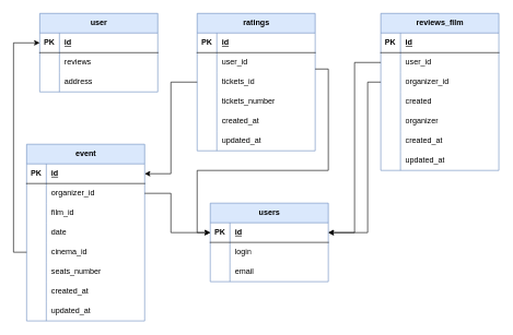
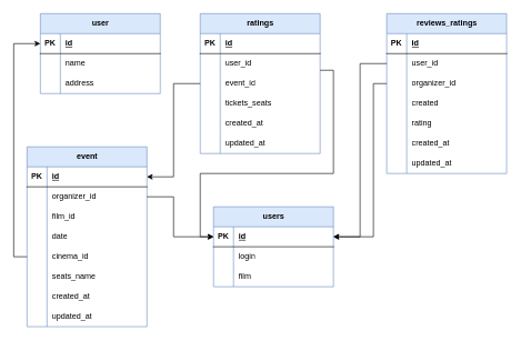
- <mxCell id="56" value="reviews_film" style="shape=table;startSize=30;container=1;collapsible=1;childLayout=tableLayout;fixedRows=1;rowLines=0;fontStyle=1;align=center;resizeLast=1;html=1;fillColor=#dae8fc;strokeColor=#6c8ebf;" parent="1" vertex="1"><mxGeometry x="580" y="20" width="180" height="240" as="geometry" /></mxCell>
+ <mxCell id="56" value="reviews_ratings" style="shape=table;startSize=30;container=1;collapsible=1;childLayout=tableLayout;fixedRows=1;rowLines=0;fontStyle=1;align=center;resizeLast=1;html=1;fillColor=#dae8fc;strokeColor=#6c8ebf;" parent="1" vertex="1"><mxGeometry x="580" y="20" width="180" height="240" as="geometry" /></mxCell>
- <mxCell id="33" value="reviews" style="shape=partialRectangle;connectable=0;fillColor=none;top=0;left=0;bottom=0;right=0;align=left;spacingLeft=6;overflow=hidden;whiteSpace=wrap;html=1;" parent="31" vertex="1"><mxGeometry x="30" width="150" height="30" as="geometry"><mxRectangle width="150" height="30" as="alternateBounds" /></mxGeometry></mxCell>
+ <mxCell id="33" value="name" style="shape=partialRectangle;connectable=0;fillColor=none;top=0;left=0;bottom=0;right=0;align=left;spacingLeft=6;overflow=hidden;whiteSpace=wrap;html=1;" parent="31" vertex="1"><mxGeometry x="30" width="150" height="30" as="geometry"><mxRectangle width="150" height="30" as="alternateBounds" /></mxGeometry></mxCell>
- <mxCell id="46" value="tickets_id" style="shape=partialRectangle;connectable=0;fillColor=none;top=0;left=0;bottom=0;right=0;align=left;spacingLeft=6;overflow=hidden;whiteSpace=wrap;html=1;" parent="44" vertex="1"><mxGeometry x="30" width="150" height="30" as="geometry"><mxRectangle width="150" height="30" as="alternateBounds" /></mxGeometry></mxCell>
+ <mxCell id="46" value="event_id" style="shape=partialRectangle;connectable=0;fillColor=none;top=0;left=0;bottom=0;right=0;align=left;spacingLeft=6;overflow=hidden;whiteSpace=wrap;html=1;" parent="44" vertex="1"><mxGeometry x="30" width="150" height="30" as="geometry"><mxRectangle width="150" height="30" as="alternateBounds" /></mxGeometry></mxCell>
- <mxCell id="49" value="tickets_number" style="shape=partialRectangle;connectable=0;fillColor=none;top=0;left=0;bottom=0;right=0;align=left;spacingLeft=6;overflow=hidden;whiteSpace=wrap;html=1;" parent="47" vertex="1"><mxGeometry x="30" width="150" height="30" as="geometry"><mxRectangle width="150" height="30" as="alternateBounds" /></mxGeometry></mxCell>
+ <mxCell id="49" value="tickets_seats" style="shape=partialRectangle;connectable=0;fillColor=none;top=0;left=0;bottom=0;right=0;align=left;spacingLeft=6;overflow=hidden;whiteSpace=wrap;html=1;" parent="47" vertex="1"><mxGeometry x="30" width="150" height="30" as="geometry"><mxRectangle width="150" height="30" as="alternateBounds" /></mxGeometry></mxCell>
- <mxCell id="71" value="organizer" style="shape=partialRectangle;connectable=0;fillColor=none;top=0;left=0;bottom=0;right=0;align=left;spacingLeft=6;overflow=hidden;whiteSpace=wrap;html=1;" parent="69" vertex="1"><mxGeometry x="30" width="150" height="30" as="geometry"><mxRectangle width="150" height="30" as="alternateBounds" /></mxGeometry></mxCell>
+ <mxCell id="71" value="rating" style="shape=partialRectangle;connectable=0;fillColor=none;top=0;left=0;bottom=0;right=0;align=left;spacingLeft=6;overflow=hidden;whiteSpace=wrap;html=1;" parent="69" vertex="1"><mxGeometry x="30" width="150" height="30" as="geometry"><mxRectangle width="150" height="30" as="alternateBounds" /></mxGeometry></mxCell>
- <mxCell id="20" value="seats_number" style="shape=partialRectangle;connectable=0;fillColor=none;top=0;left=0;bottom=0;right=0;align=left;spacingLeft=6;overflow=hidden;whiteSpace=wrap;html=1;" parent="18" vertex="1"><mxGeometry x="30" width="150" height="30" as="geometry"><mxRectangle width="150" height="30" as="alternateBounds" /></mxGeometry></mxCell>
+ <mxCell id="20" value="seats_name" style="shape=partialRectangle;connectable=0;fillColor=none;top=0;left=0;bottom=0;right=0;align=left;spacingLeft=6;overflow=hidden;whiteSpace=wrap;html=1;" parent="18" vertex="1"><mxGeometry x="30" width="150" height="30" as="geometry"><mxRectangle width="150" height="30" as="alternateBounds" /></mxGeometry></mxCell>
- <mxCell id="87" value="email" style="shape=partialRectangle;connectable=0;fillColor=none;top=0;left=0;bottom=0;right=0;align=left;spacingLeft=6;overflow=hidden;whiteSpace=wrap;html=1;" parent="85" vertex="1"><mxGeometry x="30" width="150" height="30" as="geometry"><mxRectangle width="150" height="30" as="alternateBounds" /></mxGeometry></mxCell>
+ <mxCell id="87" value="film" style="shape=partialRectangle;connectable=0;fillColor=none;top=0;left=0;bottom=0;right=0;align=left;spacingLeft=6;overflow=hidden;whiteSpace=wrap;html=1;" parent="85" vertex="1"><mxGeometry x="30" width="150" height="30" as="geometry"><mxRectangle width="150" height="30" as="alternateBounds" /></mxGeometry></mxCell>
